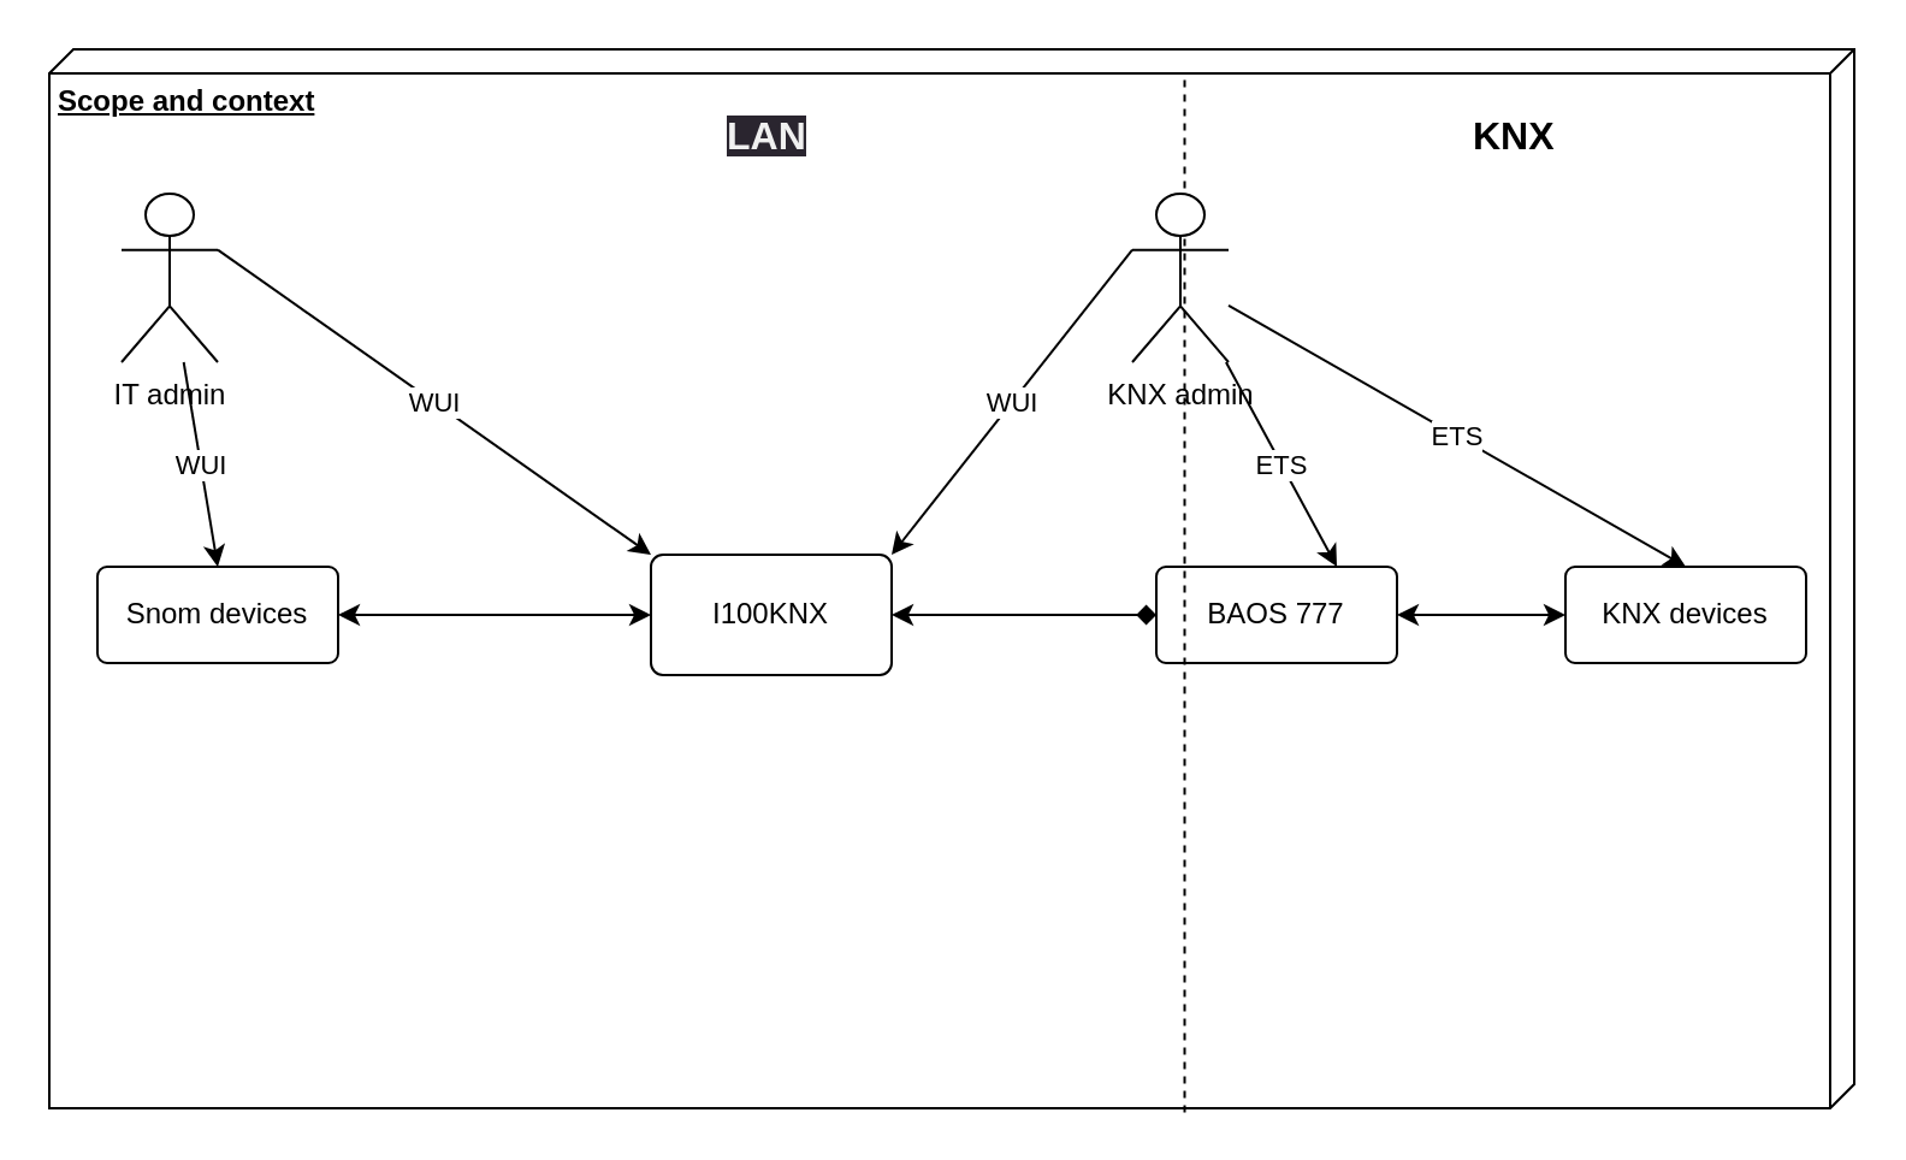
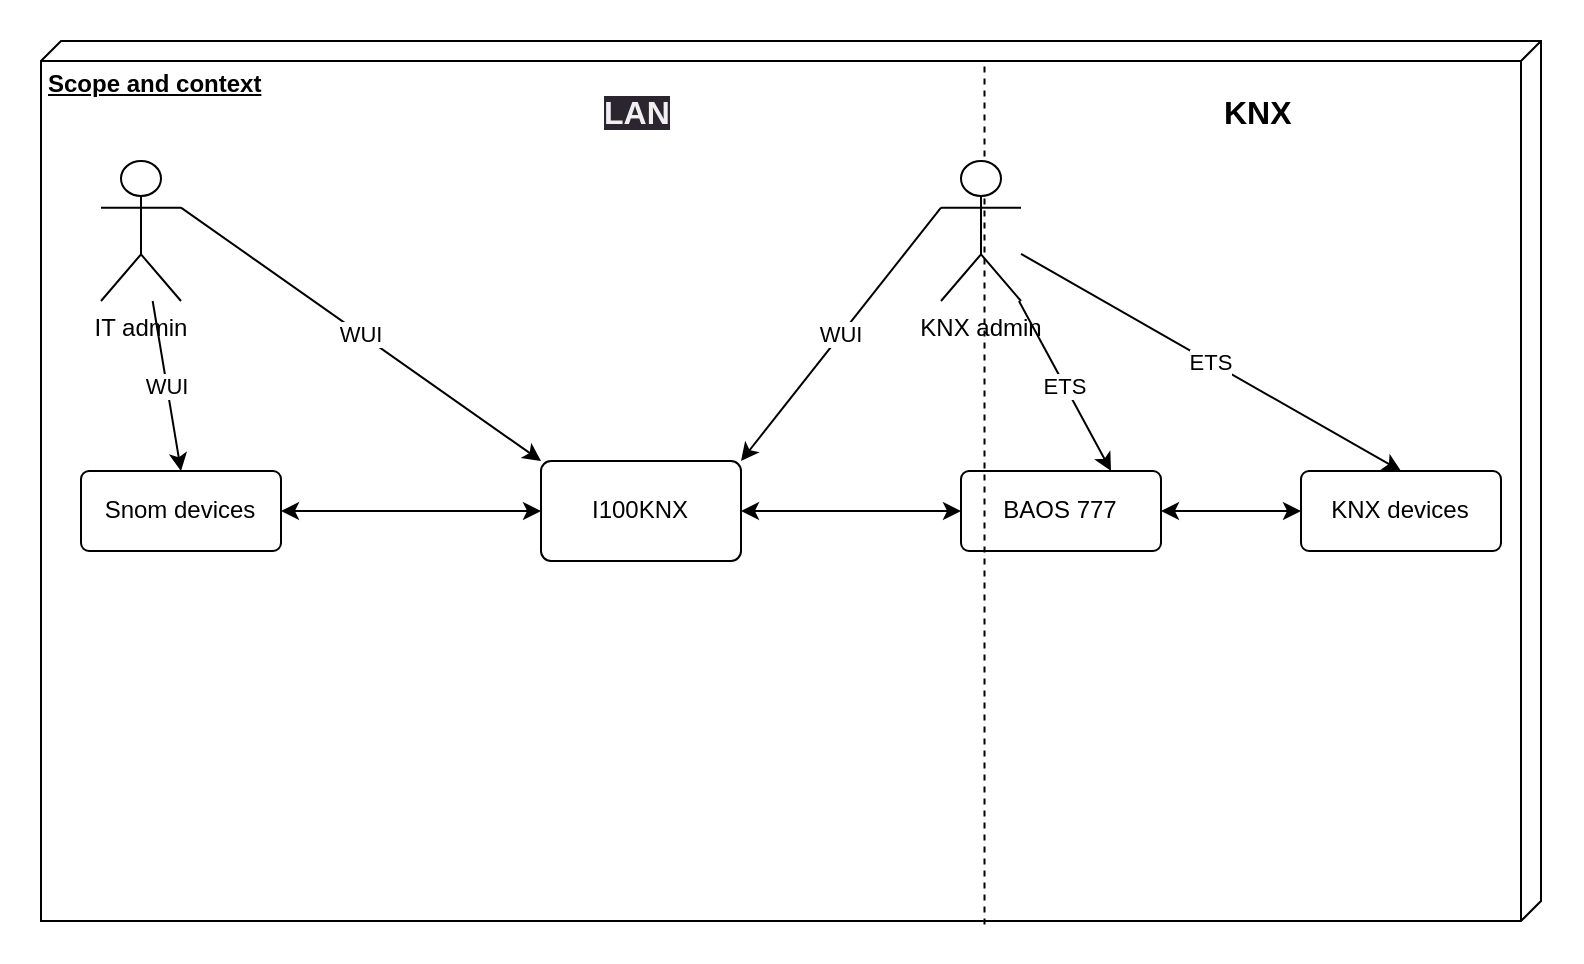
- <mxCell id="8" value="" style="endArrow=diamond;html=1;entryX=0;entryY=0.5;entryDx=0;entryDy=0;exitX=1;exitY=0.5;exitDx=0;exitDy=0;startArrow=classic;startFill=1;" parent="1" source="3" target="4" edge="1"><mxGeometry relative="1" as="geometry"><mxPoint x="340" y="240" as="sourcePoint" /><mxPoint x="440" y="240" as="targetPoint" /></mxGeometry></mxCell>
+ <mxCell id="8" value="" style="endArrow=classic;html=1;entryX=0;entryY=0.5;entryDx=0;entryDy=0;exitX=1;exitY=0.5;exitDx=0;exitDy=0;startArrow=classic;startFill=1;" parent="1" source="3" target="4" edge="1"><mxGeometry relative="1" as="geometry"><mxPoint x="340" y="240" as="sourcePoint" /><mxPoint x="440" y="240" as="targetPoint" /></mxGeometry></mxCell>
